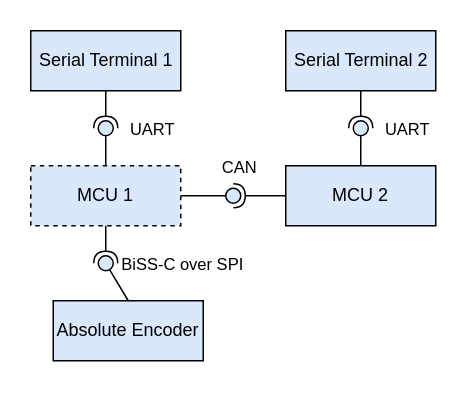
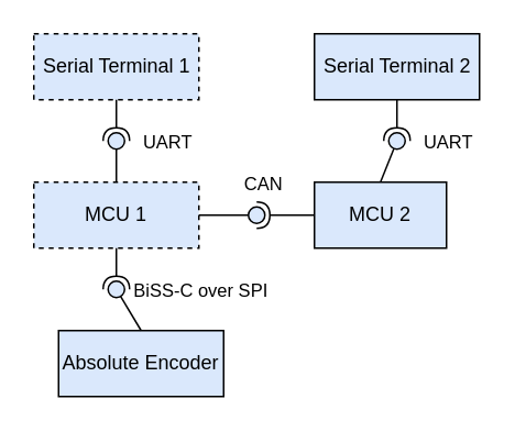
- <mxCell id="8" value="Serial Terminal 1" style="html=1;fillColor=#dae8fc;" vertex="1" parent="1"><mxGeometry x="20" y="20" width="100" height="40" as="geometry" /></mxCell>
+ <mxCell id="8" value="Serial Terminal 1" style="html=1;fillColor=#dae8fc;dashed=1;" vertex="1" parent="1"><mxGeometry x="20" y="20" width="100" height="40" as="geometry" /></mxCell>
- <mxCell id="3" value="MCU 2" style="whiteSpace=wrap;html=1;align=center;fillColor=#dae8fc;" vertex="1" parent="1"><mxGeometry x="190" y="110" width="100" height="40" as="geometry" /></mxCell>
+ <mxCell id="3" value="MCU 2" style="whiteSpace=wrap;html=1;align=center;fillColor=#dae8fc;" vertex="1" parent="1"><mxGeometry x="190" y="110" width="80" height="40" as="geometry" /></mxCell>
